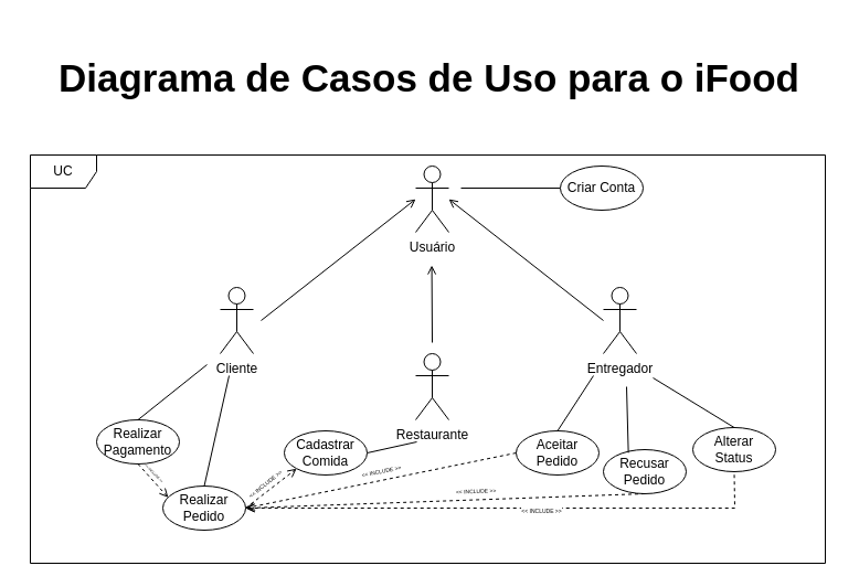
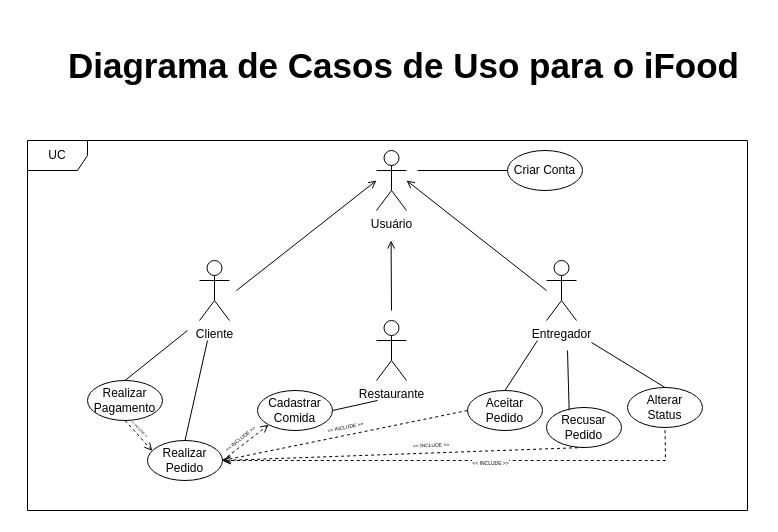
- <mxCell id="2" value="&lt;font style=&quot;font-size: 35px;&quot;&gt;Diagrama de Casos de Uso para o iFood&lt;/font&gt;" style="text;strokeColor=none;fillColor=none;html=1;fontSize=24;fontStyle=1;verticalAlign=middle;align=center;" vertex="1" parent="1"><mxGeometry x="20" y="20" width="736" height="100" as="geometry" /></mxCell>
+ <mxCell id="2" value="&lt;font style=&quot;font-size: 35px;&quot;&gt;Diagrama de Casos de Uso para o iFood&lt;/font&gt;" style="text;strokeColor=none;fillColor=none;html=1;fontSize=24;fontStyle=1;verticalAlign=middle;align=center;" vertex="1" parent="1"><mxGeometry x="35" y="15" width="736" height="100" as="geometry" /></mxCell>
